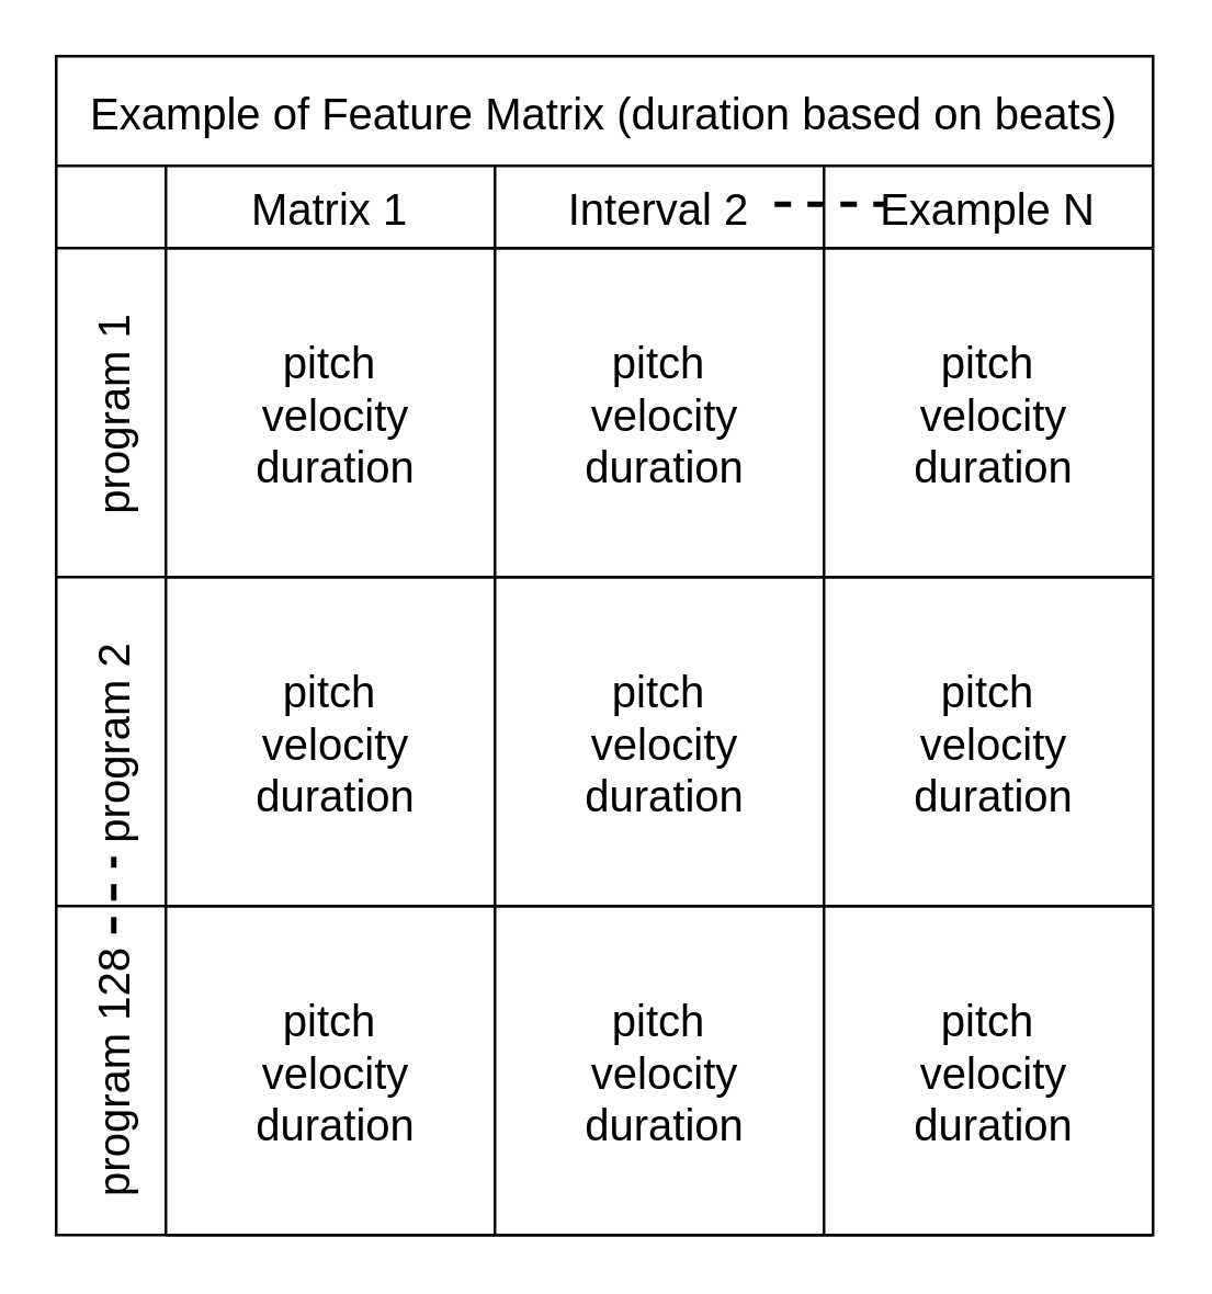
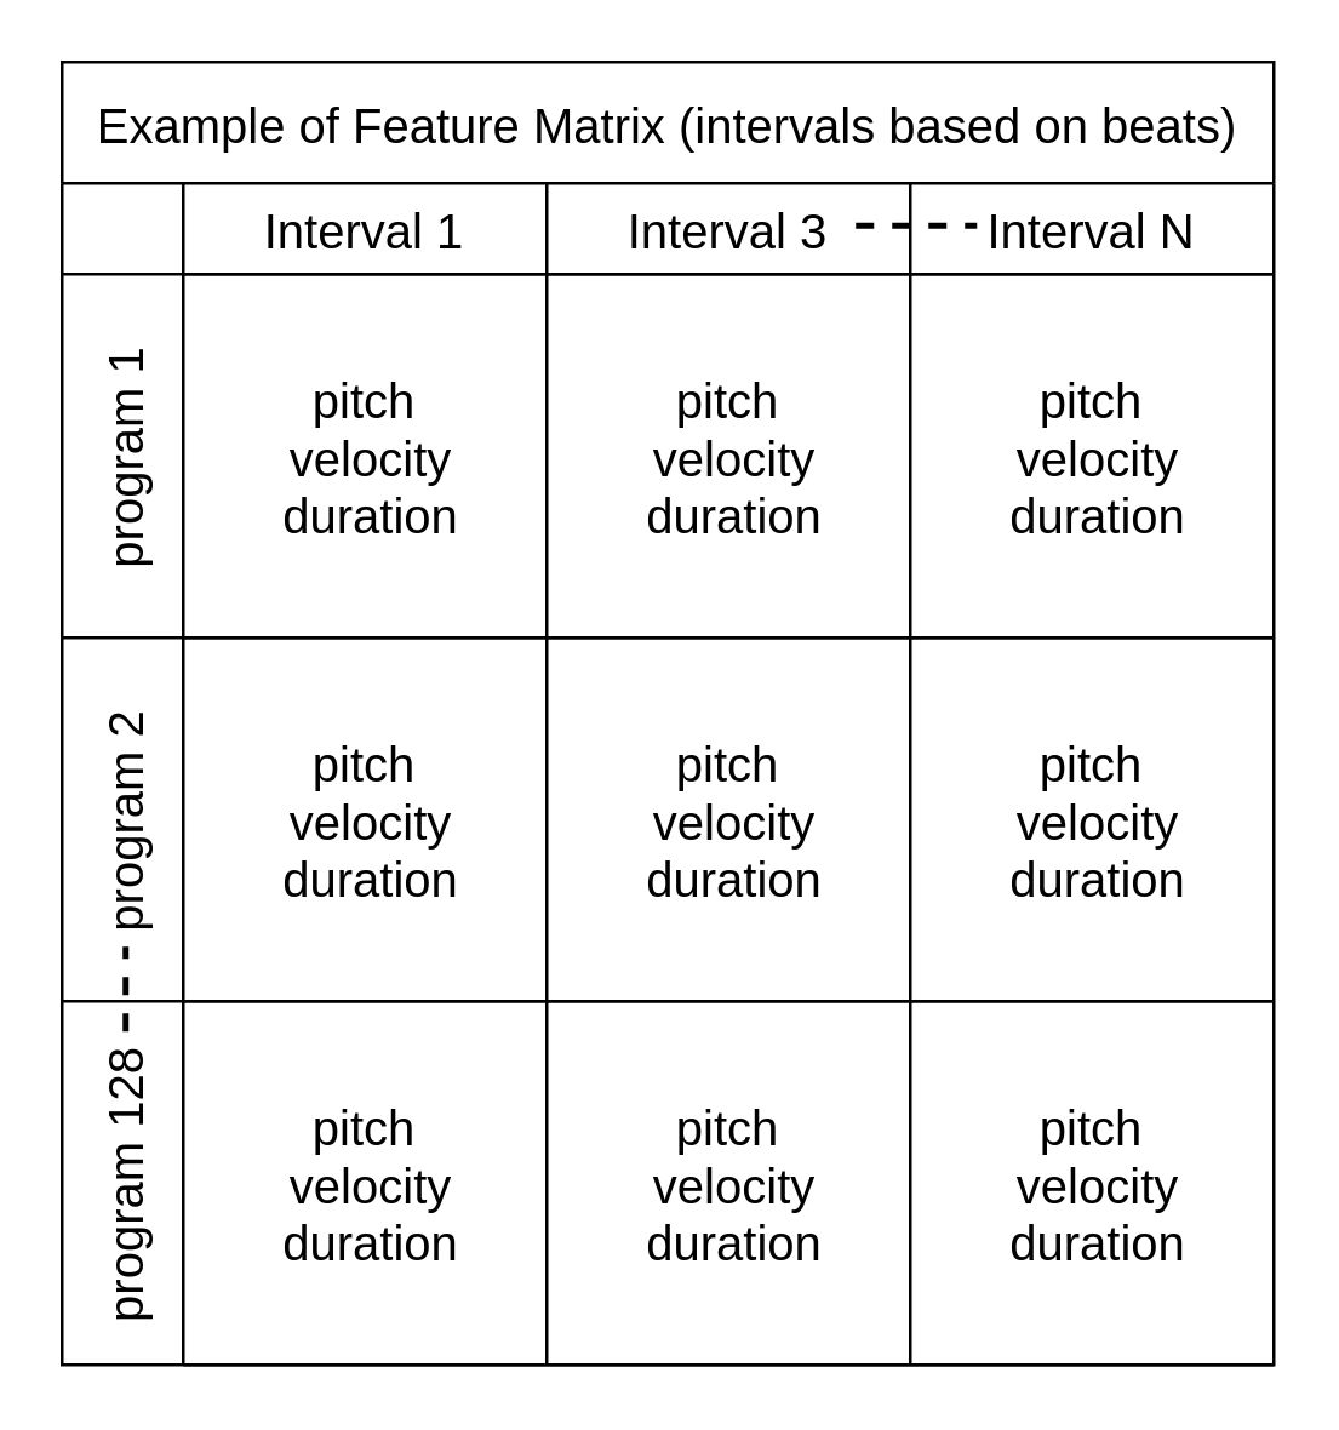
- <mxCell id="2" value="Example of Feature Matrix (duration based on beats)" style="shape=table;childLayout=tableLayout;startSize=40;collapsible=0;recursiveResize=0;expand=0;fontSize=16;" parent="1" vertex="1"><mxGeometry x="20" y="20" width="400" height="430" as="geometry" /></mxCell>
+ <mxCell id="2" value="Example of Feature Matrix (intervals based on beats)" style="shape=table;childLayout=tableLayout;startSize=40;collapsible=0;recursiveResize=0;expand=0;fontSize=16;" parent="1" vertex="1"><mxGeometry x="20" y="20" width="400" height="430" as="geometry" /></mxCell>
- <mxCell id="4" value="Matrix 1" style="swimlane;swimlaneHead=0;swimlaneBody=0;fontStyle=0;strokeColor=inherit;connectable=0;fillColor=none;startSize=120;collapsible=0;recursiveResize=0;expand=0;fontSize=16;" parent="3" vertex="1"><mxGeometry x="40" width="120" height="30" as="geometry"><mxRectangle width="120" height="30" as="alternateBounds" /></mxGeometry></mxCell>
+ <mxCell id="4" value="Interval 1" style="swimlane;swimlaneHead=0;swimlaneBody=0;fontStyle=0;strokeColor=inherit;connectable=0;fillColor=none;startSize=120;collapsible=0;recursiveResize=0;expand=0;fontSize=16;" parent="3" vertex="1"><mxGeometry x="40" width="120" height="30" as="geometry"><mxRectangle width="120" height="30" as="alternateBounds" /></mxGeometry></mxCell>
- <mxCell id="5" value="Interval 2" style="swimlane;swimlaneHead=0;swimlaneBody=0;fontStyle=0;strokeColor=inherit;connectable=0;fillColor=none;startSize=120;collapsible=0;recursiveResize=0;expand=0;fontSize=16;" parent="3" vertex="1"><mxGeometry x="160" width="120" height="30" as="geometry"><mxRectangle width="120" height="30" as="alternateBounds" /></mxGeometry></mxCell>
+ <mxCell id="5" value="Interval 3" style="swimlane;swimlaneHead=0;swimlaneBody=0;fontStyle=0;strokeColor=inherit;connectable=0;fillColor=none;startSize=120;collapsible=0;recursiveResize=0;expand=0;fontSize=16;" parent="3" vertex="1"><mxGeometry x="160" width="120" height="30" as="geometry"><mxRectangle width="120" height="30" as="alternateBounds" /></mxGeometry></mxCell>
- <mxCell id="7" value="Example N" style="swimlane;swimlaneHead=0;swimlaneBody=0;fontStyle=0;strokeColor=inherit;connectable=0;fillColor=none;startSize=120;collapsible=0;recursiveResize=0;expand=0;fontSize=16;" parent="3" vertex="1"><mxGeometry x="280" width="120" height="30" as="geometry"><mxRectangle width="120" height="30" as="alternateBounds" /></mxGeometry></mxCell>
+ <mxCell id="7" value="Interval N" style="swimlane;swimlaneHead=0;swimlaneBody=0;fontStyle=0;strokeColor=inherit;connectable=0;fillColor=none;startSize=120;collapsible=0;recursiveResize=0;expand=0;fontSize=16;" parent="3" vertex="1"><mxGeometry x="280" width="120" height="30" as="geometry"><mxRectangle width="120" height="30" as="alternateBounds" /></mxGeometry></mxCell>
